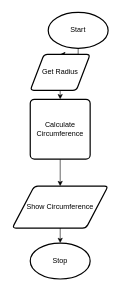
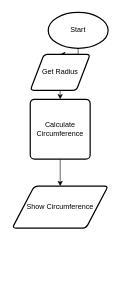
- <mxCell id="8" style="edgeStyle=orthogonalEdgeStyle;rounded=0;html=1;exitX=0.5;exitY=1;exitDx=0;exitDy=0;entryX=0.5;entryY=0;entryDx=0;entryDy=0;entryPerimeter=0;" parent="1" source="9" target="10" edge="1"><mxGeometry relative="1" as="geometry" /></mxCell>
- <mxCell id="10" value="Stop" style="strokeWidth=2;html=1;shape=mxgraph.flowchart.start_1;whiteSpace=wrap;" parent="1" vertex="1"><mxGeometry x="50" y="405" width="100" height="60" as="geometry" /></mxCell>
